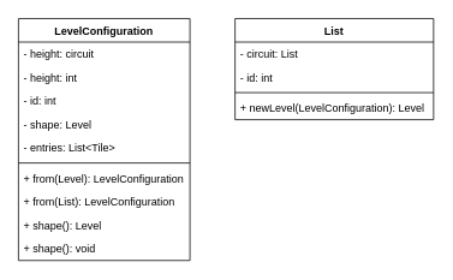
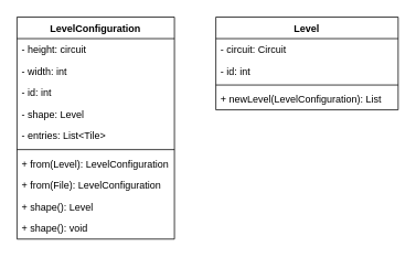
- <mxCell id="2" value="List" style="swimlane;fontStyle=1;align=center;verticalAlign=top;childLayout=stackLayout;horizontal=1;startSize=26;horizontalStack=0;resizeParent=1;resizeParentMax=0;resizeLast=0;collapsible=1;marginBottom=0;" parent="1" vertex="1"><mxGeometry x="260" y="20" width="220" height="112" as="geometry" /></mxCell>
+ <mxCell id="2" value="Level" style="swimlane;fontStyle=1;align=center;verticalAlign=top;childLayout=stackLayout;horizontal=1;startSize=26;horizontalStack=0;resizeParent=1;resizeParentMax=0;resizeLast=0;collapsible=1;marginBottom=0;" parent="1" vertex="1"><mxGeometry x="260" y="20" width="220" height="112" as="geometry" /></mxCell>
- <mxCell id="3" value="- circuit: List" style="text;strokeColor=none;fillColor=none;align=left;verticalAlign=top;spacingLeft=4;spacingRight=4;overflow=hidden;rotatable=0;points=[[0,0.5],[1,0.5]];portConstraint=eastwest;" parent="2" vertex="1"><mxGeometry y="26" width="220" height="26" as="geometry" /></mxCell>
+ <mxCell id="3" value="- circuit: Circuit" style="text;strokeColor=none;fillColor=none;align=left;verticalAlign=top;spacingLeft=4;spacingRight=4;overflow=hidden;rotatable=0;points=[[0,0.5],[1,0.5]];portConstraint=eastwest;" parent="2" vertex="1"><mxGeometry y="26" width="220" height="26" as="geometry" /></mxCell>
- <mxCell id="9" value="- height: int" style="text;strokeColor=none;fillColor=none;align=left;verticalAlign=top;spacingLeft=4;spacingRight=4;overflow=hidden;rotatable=0;points=[[0,0.5],[1,0.5]];portConstraint=eastwest;" parent="7" vertex="1"><mxGeometry y="52" width="190" height="26" as="geometry" /></mxCell>
+ <mxCell id="9" value="- width: int" style="text;strokeColor=none;fillColor=none;align=left;verticalAlign=top;spacingLeft=4;spacingRight=4;overflow=hidden;rotatable=0;points=[[0,0.5],[1,0.5]];portConstraint=eastwest;" parent="7" vertex="1"><mxGeometry y="52" width="190" height="26" as="geometry" /></mxCell>
- <mxCell id="6" value="+ newLevel(LevelConfiguration): Level" style="text;strokeColor=none;fillColor=none;align=left;verticalAlign=top;spacingLeft=4;spacingRight=4;overflow=hidden;rotatable=0;points=[[0,0.5],[1,0.5]];portConstraint=eastwest;" parent="2" vertex="1"><mxGeometry y="86" width="220" height="26" as="geometry" /></mxCell>
+ <mxCell id="6" value="+ newLevel(LevelConfiguration): List" style="text;strokeColor=none;fillColor=none;align=left;verticalAlign=top;spacingLeft=4;spacingRight=4;overflow=hidden;rotatable=0;points=[[0,0.5],[1,0.5]];portConstraint=eastwest;" parent="2" vertex="1"><mxGeometry y="86" width="220" height="26" as="geometry" /></mxCell>
- <mxCell id="15" value="+ from(List): LevelConfiguration" style="text;strokeColor=none;fillColor=none;align=left;verticalAlign=top;spacingLeft=4;spacingRight=4;overflow=hidden;rotatable=0;points=[[0,0.5],[1,0.5]];portConstraint=eastwest;" vertex="1" parent="7"><mxGeometry y="190" width="190" height="26" as="geometry" /></mxCell>
+ <mxCell id="15" value="+ from(File): LevelConfiguration" style="text;strokeColor=none;fillColor=none;align=left;verticalAlign=top;spacingLeft=4;spacingRight=4;overflow=hidden;rotatable=0;points=[[0,0.5],[1,0.5]];portConstraint=eastwest;" vertex="1" parent="7"><mxGeometry y="190" width="190" height="26" as="geometry" /></mxCell>
